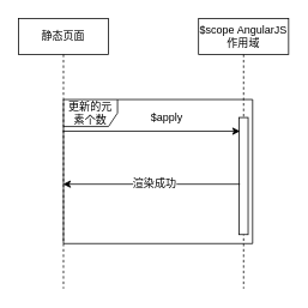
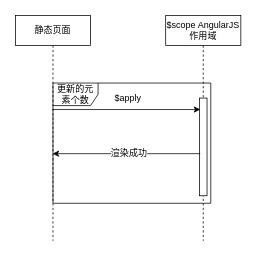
- <mxCell id="7" value="$apply" style="text;html=1;strokeColor=none;fillColor=none;align=center;verticalAlign=middle;whiteSpace=wrap;rounded=0;" vertex="1" parent="1"><mxGeometry x="165" y="120" width="40" height="20" as="geometry" /></mxCell>
+ <mxCell id="7" value="$apply" style="text;html=1;strokeColor=none;fillColor=none;align=center;verticalAlign=middle;whiteSpace=wrap;rounded=0;" vertex="1" parent="1"><mxGeometry x="150" y="120" width="40" height="20" as="geometry" /></mxCell>
